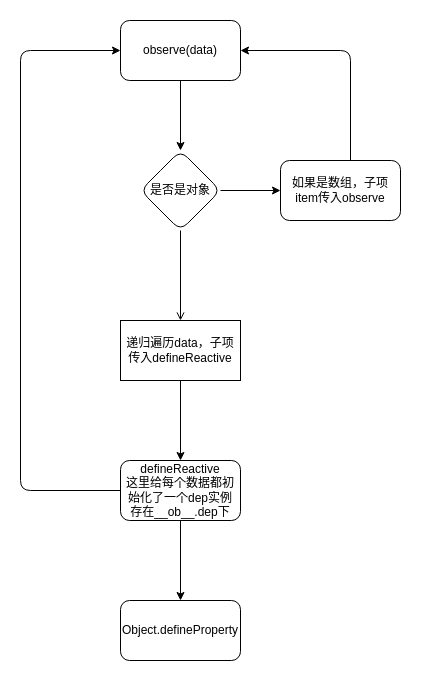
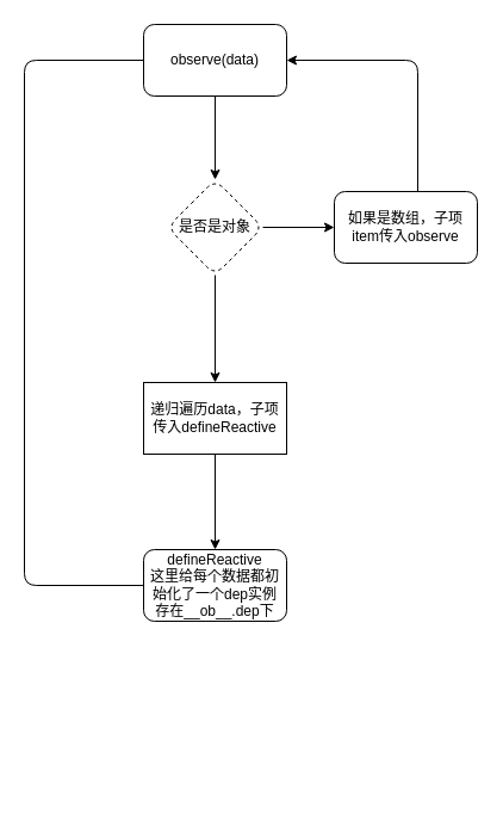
- <mxCell id="11" value="" style="edgeStyle=segmentEdgeStyle;endArrow=classic;html=1;entryX=0;entryY=0.5;entryDx=0;entryDy=0;exitX=0;exitY=0.5;exitDx=0;exitDy=0;" edge="1" parent="1" source="10" target="3"><mxGeometry width="50" height="50" relative="1" as="geometry"><mxPoint x="0" y="130" as="sourcePoint" /><mxPoint x="50" y="80" as="targetPoint" /><Array as="points"><mxPoint x="20" y="490" /><mxPoint x="20" y="50" /></Array></mxGeometry></mxCell>
+ <mxCell id="11" value="" style="edgeStyle=segmentEdgeStyle;endArrow=none;html=1;entryX=0;entryY=0.5;entryDx=0;entryDy=0;exitX=0;exitY=0.5;exitDx=0;exitDy=0;" edge="1" parent="1" source="10" target="3"><mxGeometry width="50" height="50" relative="1" as="geometry"><mxPoint x="0" y="130" as="sourcePoint" /><mxPoint x="50" y="80" as="targetPoint" /><Array as="points"><mxPoint x="20" y="490" /><mxPoint x="20" y="50" /></Array></mxGeometry></mxCell>
- <mxCell id="6" value="是否是对象" style="rhombus;whiteSpace=wrap;html=1;rounded=1;" vertex="1" parent="1"><mxGeometry x="140" y="150" width="80" height="80" as="geometry" /></mxCell>
+ <mxCell id="6" value="是否是对象" style="rhombus;whiteSpace=wrap;html=1;rounded=1;dashed=1;" vertex="1" parent="1"><mxGeometry x="140" y="150" width="80" height="80" as="geometry" /></mxCell>
- <mxCell id="4" value="" style="edgeStyle=orthogonalEdgeStyle;rounded=0;orthogonalLoop=1;jettySize=auto;html=1;endArrow=open;" edge="1" parent="1" source="6" target="8"><mxGeometry relative="1" as="geometry" /></mxCell>
+ <mxCell id="4" value="" style="edgeStyle=orthogonalEdgeStyle;rounded=0;orthogonalLoop=1;jettySize=auto;html=1;" edge="1" parent="1" source="6" target="8"><mxGeometry relative="1" as="geometry" /></mxCell>
- <mxCell id="9" value="" style="edgeStyle=orthogonalEdgeStyle;rounded=0;orthogonalLoop=1;jettySize=auto;html=1;" edge="1" parent="1" source="10" target="12"><mxGeometry relative="1" as="geometry" /></mxCell>
- <mxCell id="12" value="Object.defineProperty" style="whiteSpace=wrap;html=1;rounded=1;" vertex="1" parent="1"><mxGeometry x="120" y="600" width="120" height="60" as="geometry" /></mxCell>
